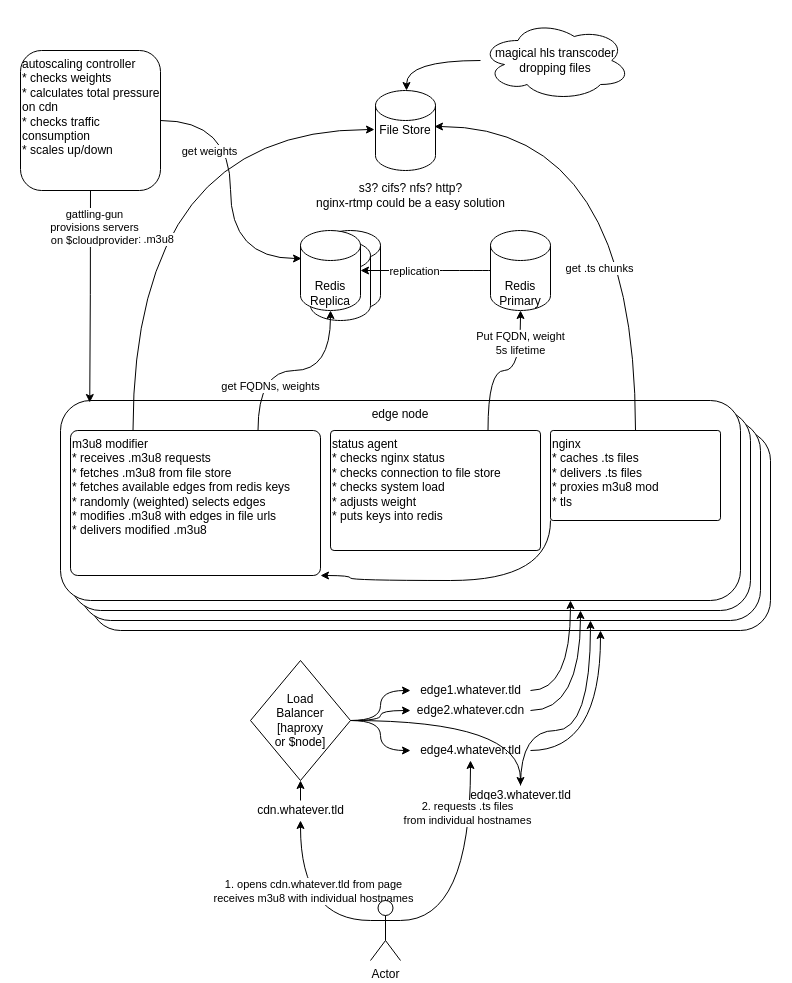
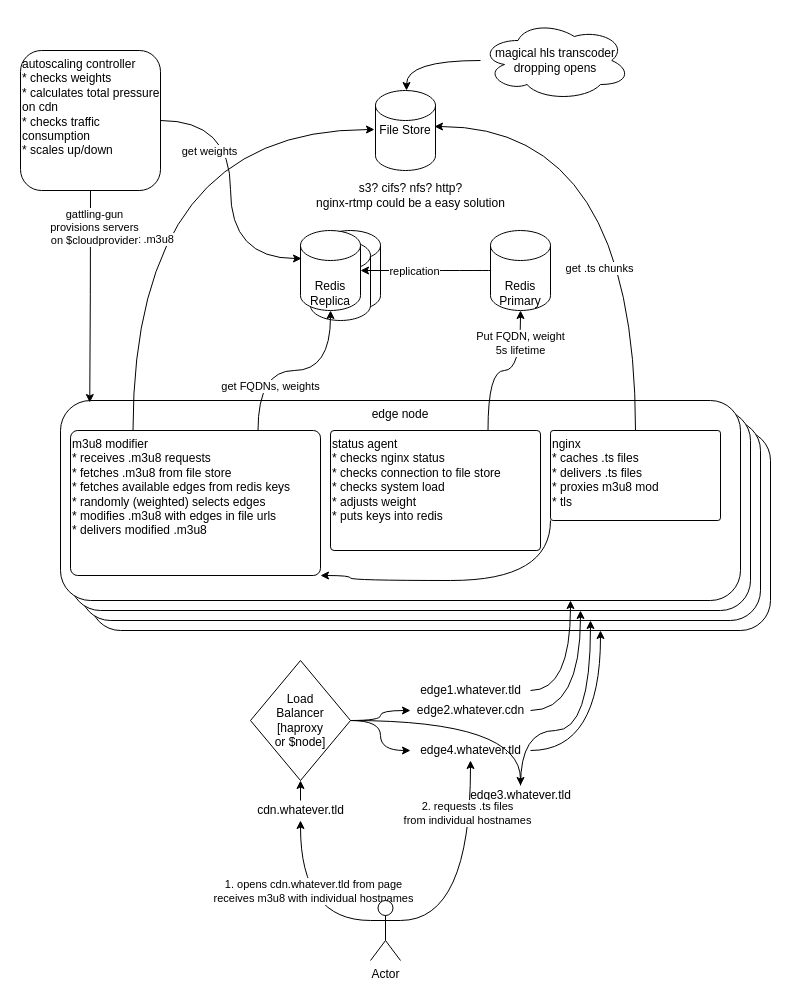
- <mxCell id="47" value="magical hls transcoder dropping files" style="ellipse;shape=cloud;whiteSpace=wrap;html=1;align=center;" vertex="1" parent="1"><mxGeometry x="480" y="20" width="150" height="80" as="geometry" /></mxCell>
+ <mxCell id="47" value="magical hls transcoder dropping opens" style="ellipse;shape=cloud;whiteSpace=wrap;html=1;align=center;" vertex="1" parent="1"><mxGeometry x="480" y="20" width="150" height="80" as="geometry" /></mxCell>
- <mxCell id="41" style="edgeStyle=orthogonalEdgeStyle;curved=1;rounded=0;orthogonalLoop=1;jettySize=auto;html=1;" edge="1" parent="1" source="45" target="29"><mxGeometry relative="1" as="geometry" /></mxCell>
